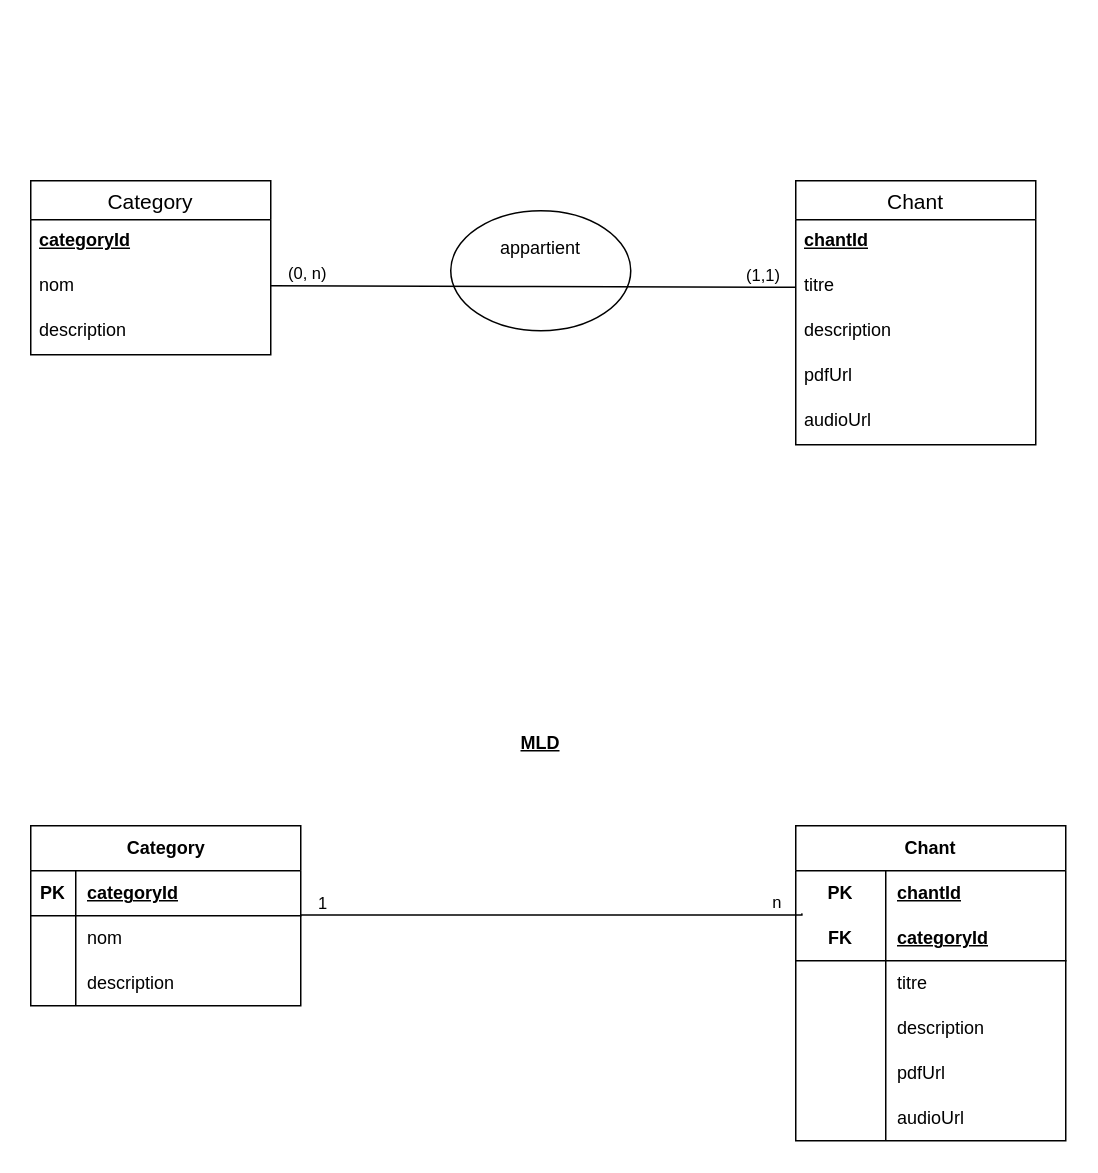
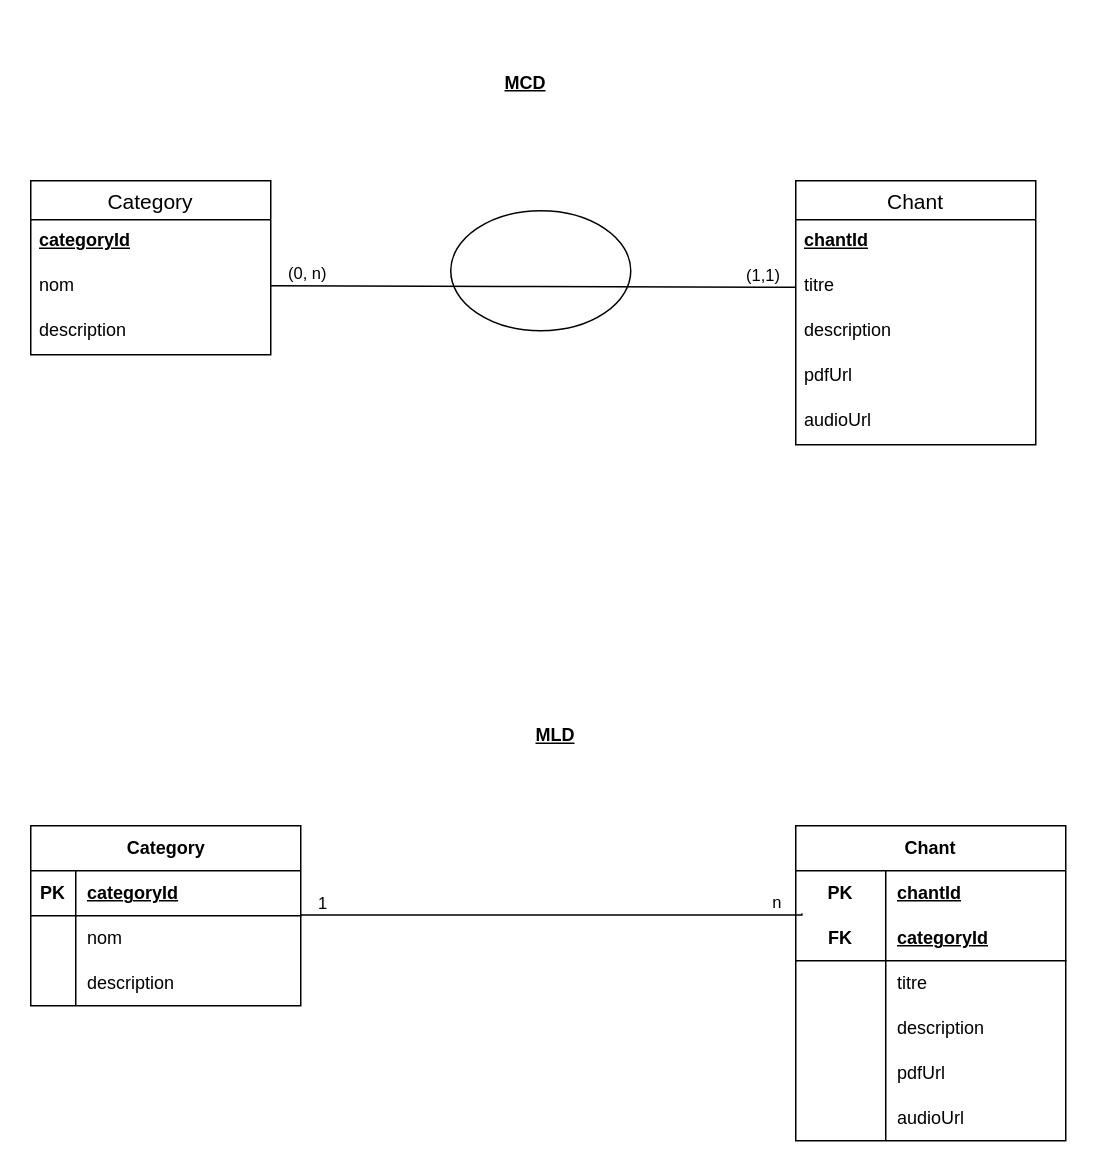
+ <mxCell id="17" value="&lt;u&gt;&lt;b&gt;MCD&lt;/b&gt;&lt;/u&gt;" style="text;html=1;align=center;verticalAlign=middle;whiteSpace=wrap;rounded=0;" vertex="1" parent="1"><mxGeometry x="320" y="20" width="60" height="70" as="geometry" /></mxCell>
- <mxCell id="16" value="appartient" style="text;html=1;align=center;verticalAlign=middle;whiteSpace=wrap;rounded=0;" vertex="1" parent="1"><mxGeometry x="330" y="150" width="60" height="30" as="geometry" /></mxCell>
- <mxCell id="18" value="&lt;u&gt;&lt;b&gt;MLD&lt;/b&gt;&lt;/u&gt;" style="text;html=1;align=center;verticalAlign=middle;whiteSpace=wrap;rounded=0;" vertex="1" parent="1"><mxGeometry x="330" y="460" width="60" height="70" as="geometry" /></mxCell>
+ <mxCell id="18" value="&lt;u&gt;&lt;b&gt;MLD&lt;/b&gt;&lt;/u&gt;" style="text;html=1;align=center;verticalAlign=middle;whiteSpace=wrap;rounded=0;" vertex="1" parent="1"><mxGeometry x="340" y="455" width="60" height="70" as="geometry" /></mxCell>
